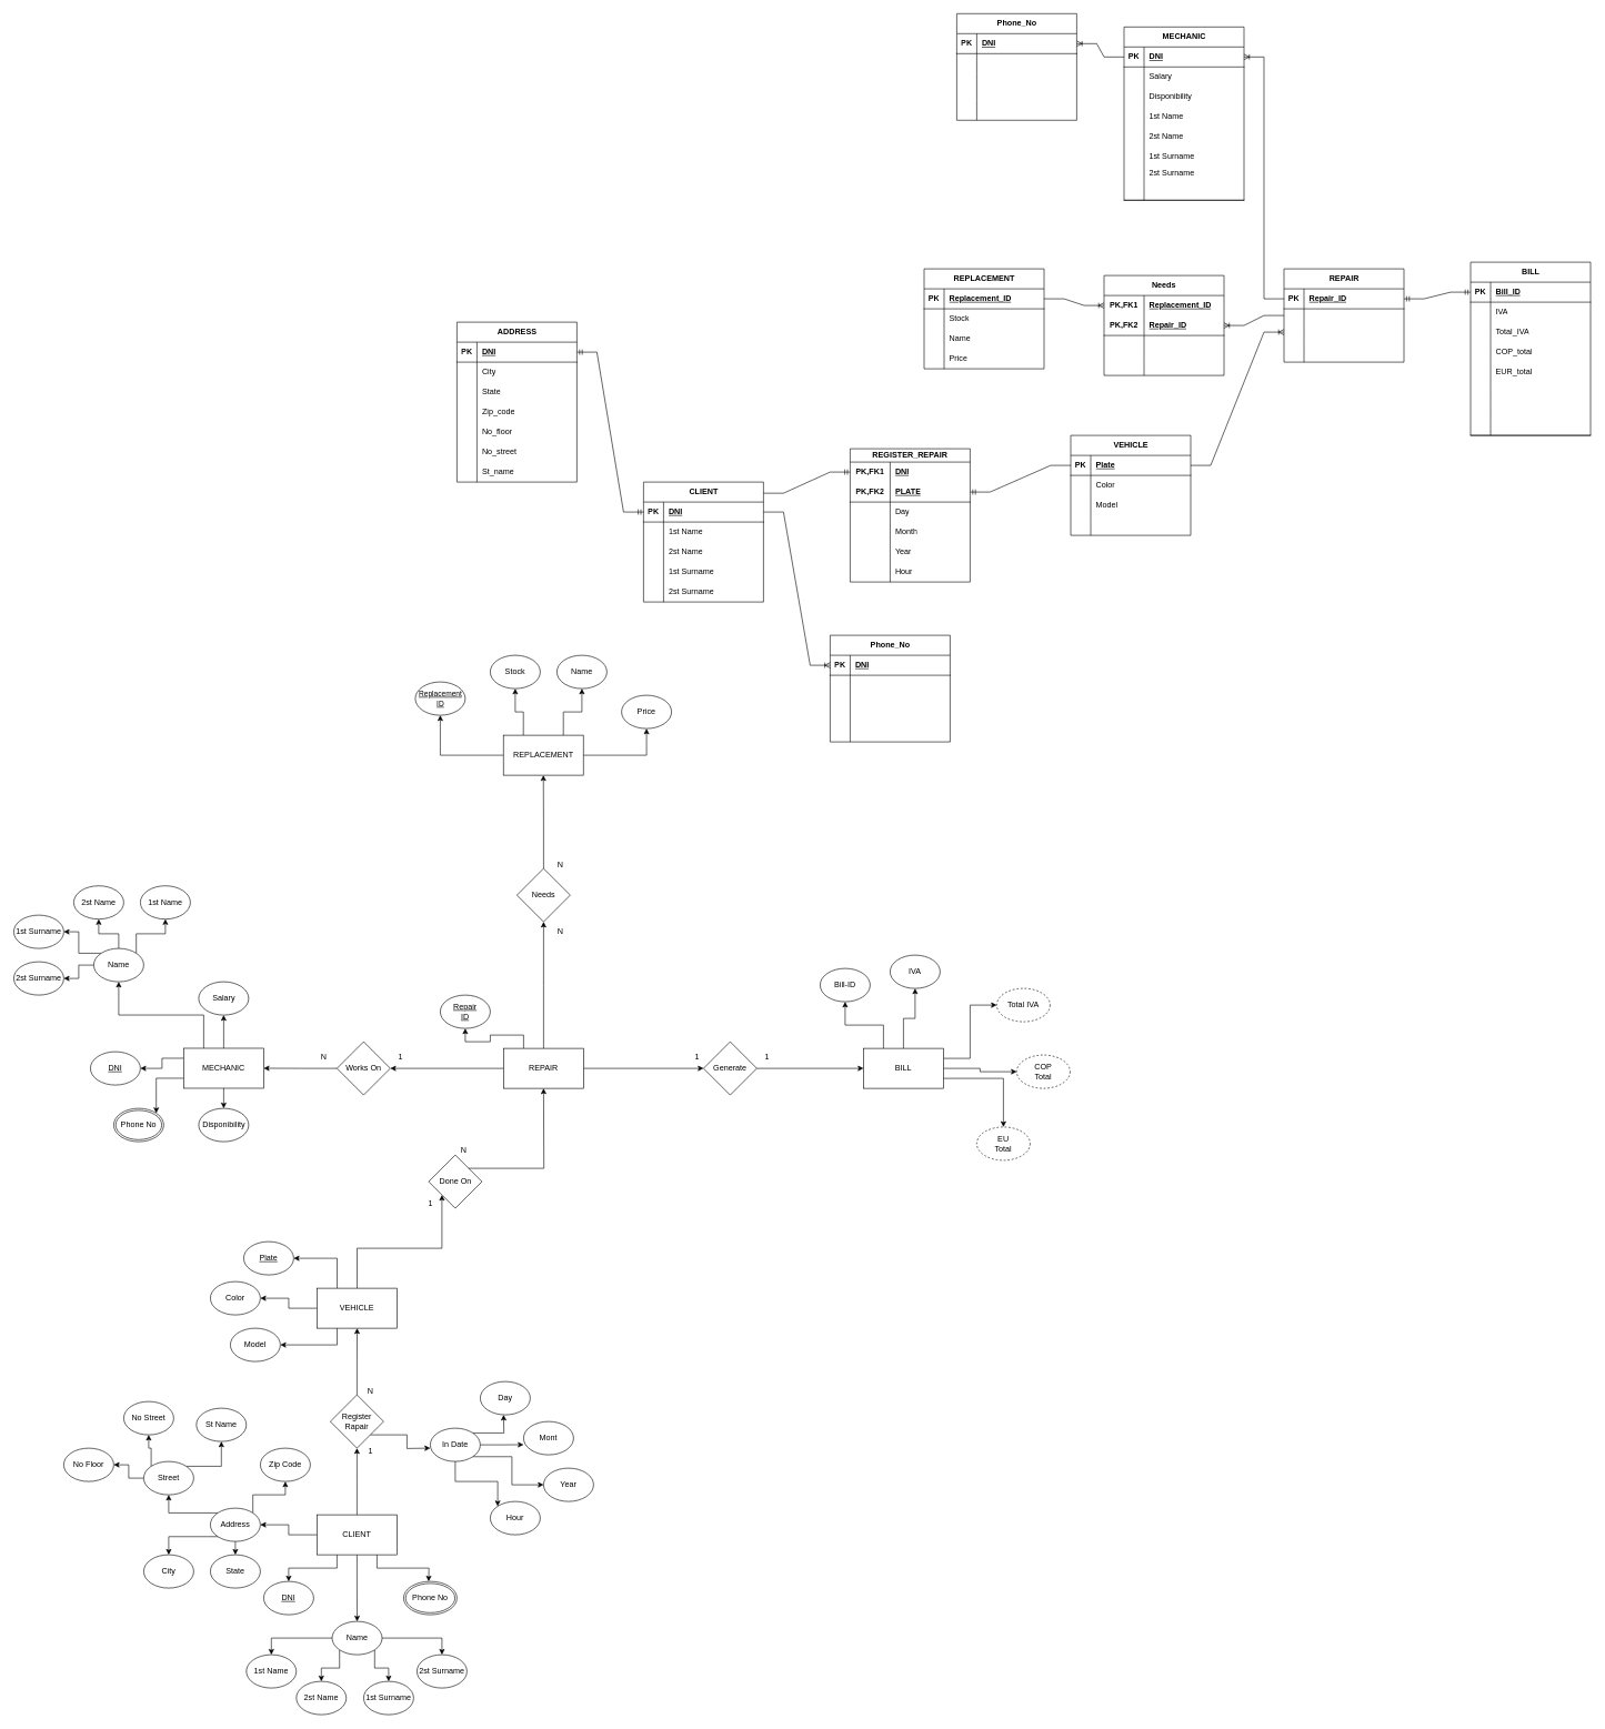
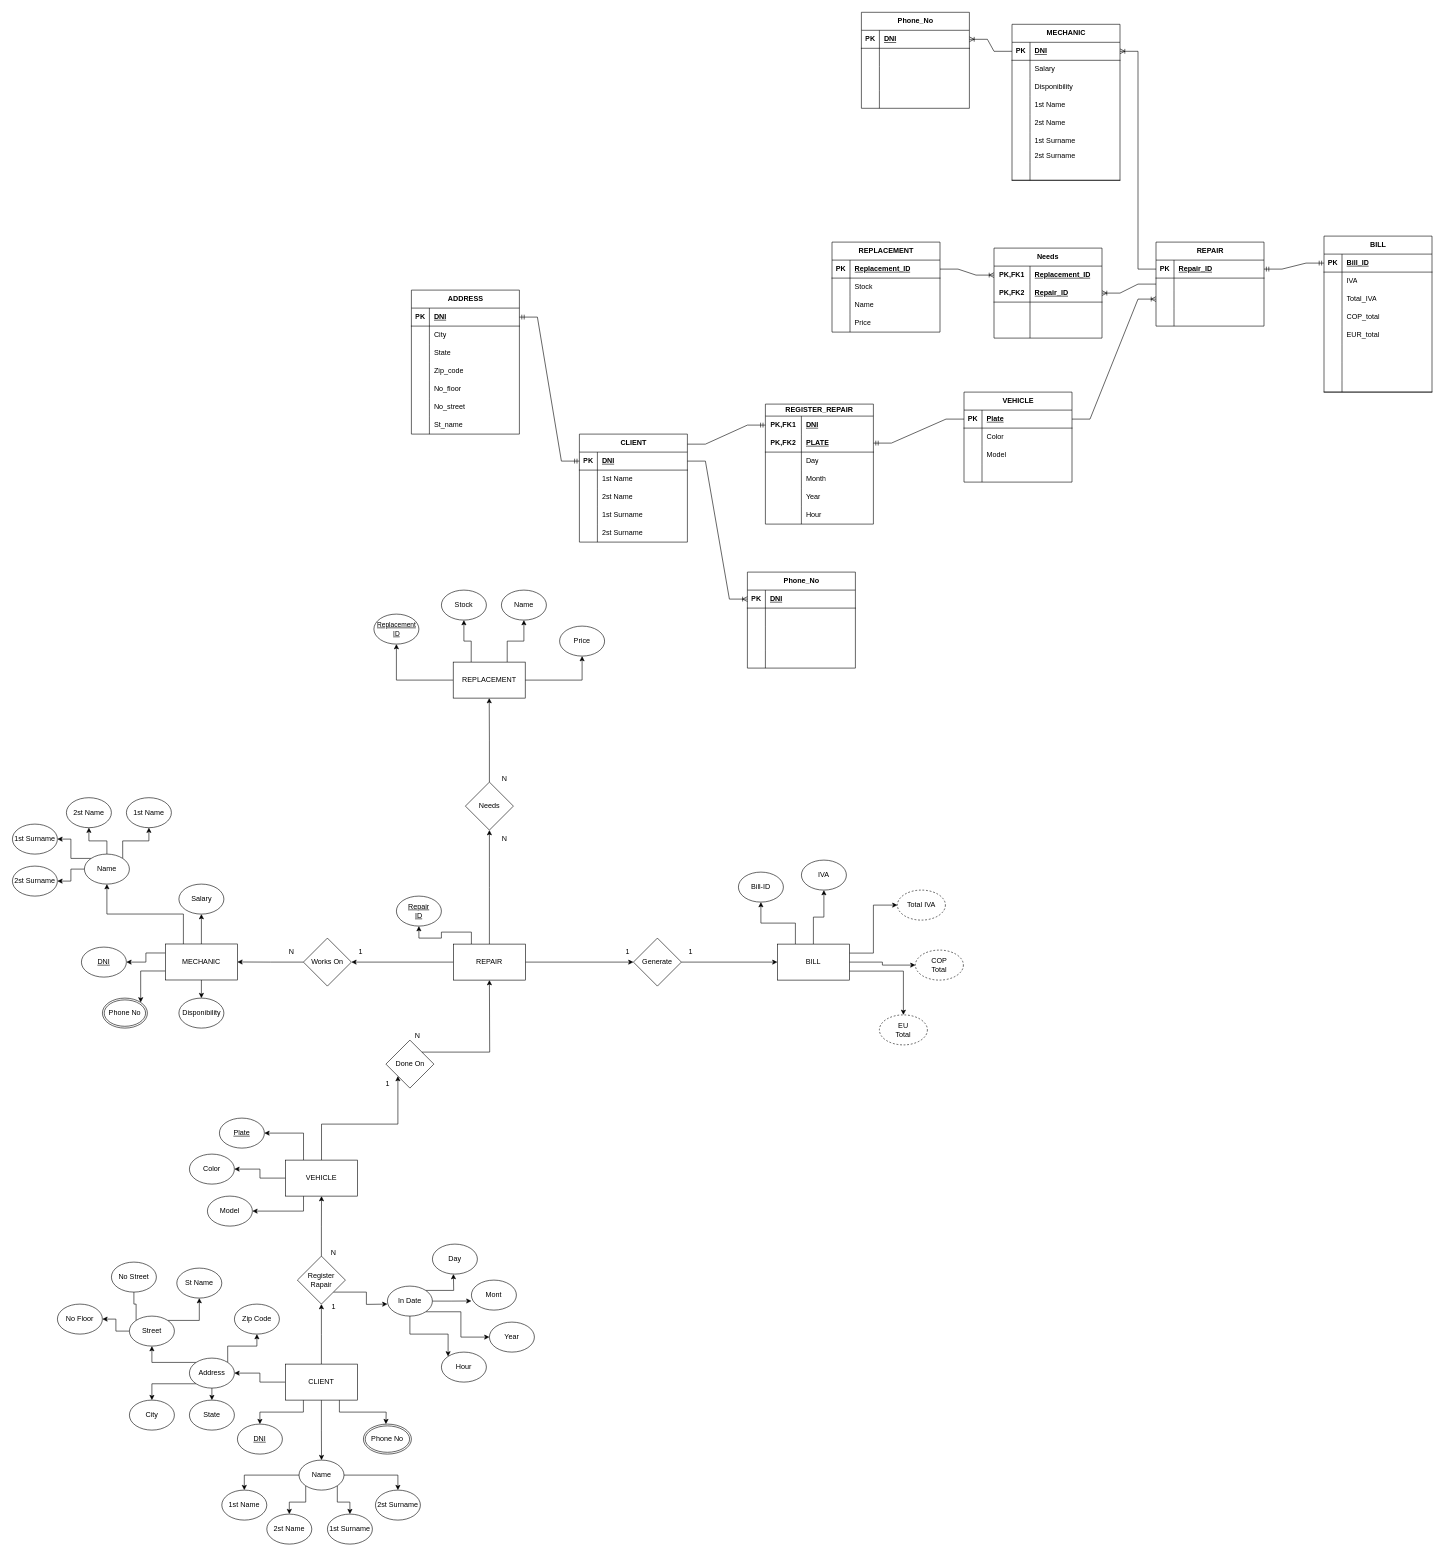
- <mxCell id="45" style="edgeStyle=orthogonalEdgeStyle;rounded=0;orthogonalLoop=1;jettySize=auto;html=1;exitX=0;exitY=0;exitDx=0;exitDy=0;entryX=0.5;entryY=1;entryDx=0;entryDy=0;" parent="1" source="46" target="48" edge="1"><mxGeometry relative="1" as="geometry" /></mxCell>
+ <mxCell id="45" style="edgeStyle=orthogonalEdgeStyle;rounded=0;orthogonalLoop=1;jettySize=auto;html=1;exitX=0;exitY=0;exitDx=0;exitDy=0;entryX=0.5;entryY=1;entryDx=0;entryDy=0;endArrow=none;" parent="1" source="46" target="48" edge="1"><mxGeometry relative="1" as="geometry" /></mxCell>
